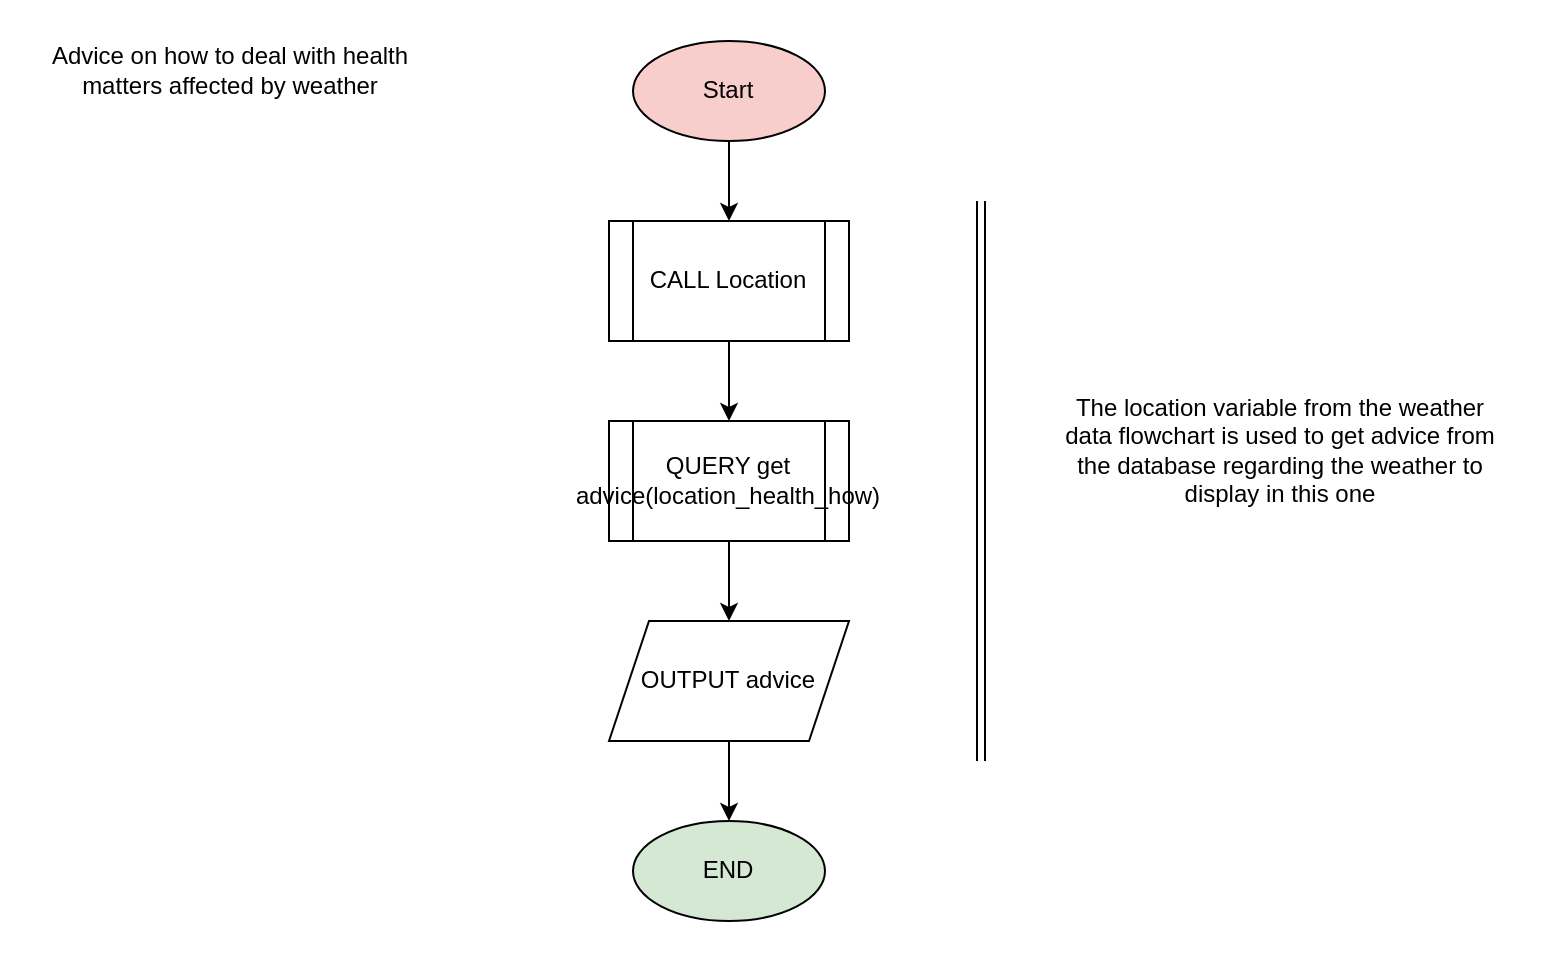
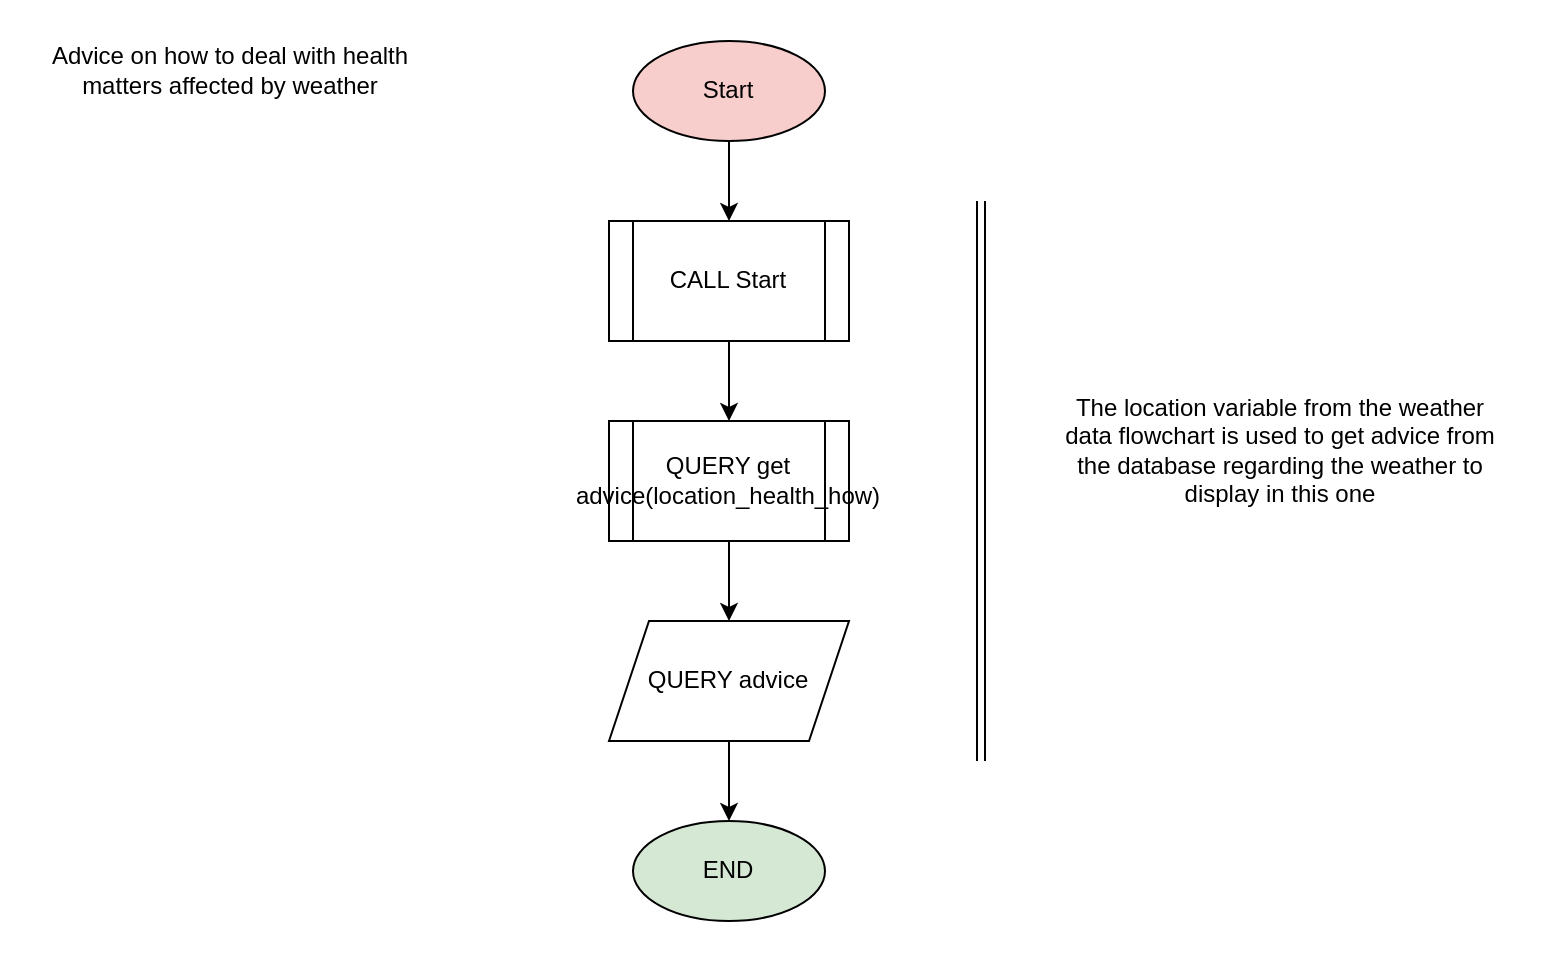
- <mxCell id="5" value="CALL Location" style="shape=process;whiteSpace=wrap;html=1;backgroundOutline=1;" vertex="1" parent="1"><mxGeometry x="304" y="110" width="120" height="60" as="geometry" /></mxCell>
+ <mxCell id="5" value="CALL Start" style="shape=process;whiteSpace=wrap;html=1;backgroundOutline=1;" vertex="1" parent="1"><mxGeometry x="304" y="110" width="120" height="60" as="geometry" /></mxCell>
- <mxCell id="9" value="OUTPUT advice" style="shape=parallelogram;perimeter=parallelogramPerimeter;whiteSpace=wrap;html=1;fixedSize=1;" vertex="1" parent="1"><mxGeometry x="304" y="310" width="120" height="60" as="geometry" /></mxCell>
+ <mxCell id="9" value="QUERY advice" style="shape=parallelogram;perimeter=parallelogramPerimeter;whiteSpace=wrap;html=1;fixedSize=1;" vertex="1" parent="1"><mxGeometry x="304" y="310" width="120" height="60" as="geometry" /></mxCell>
